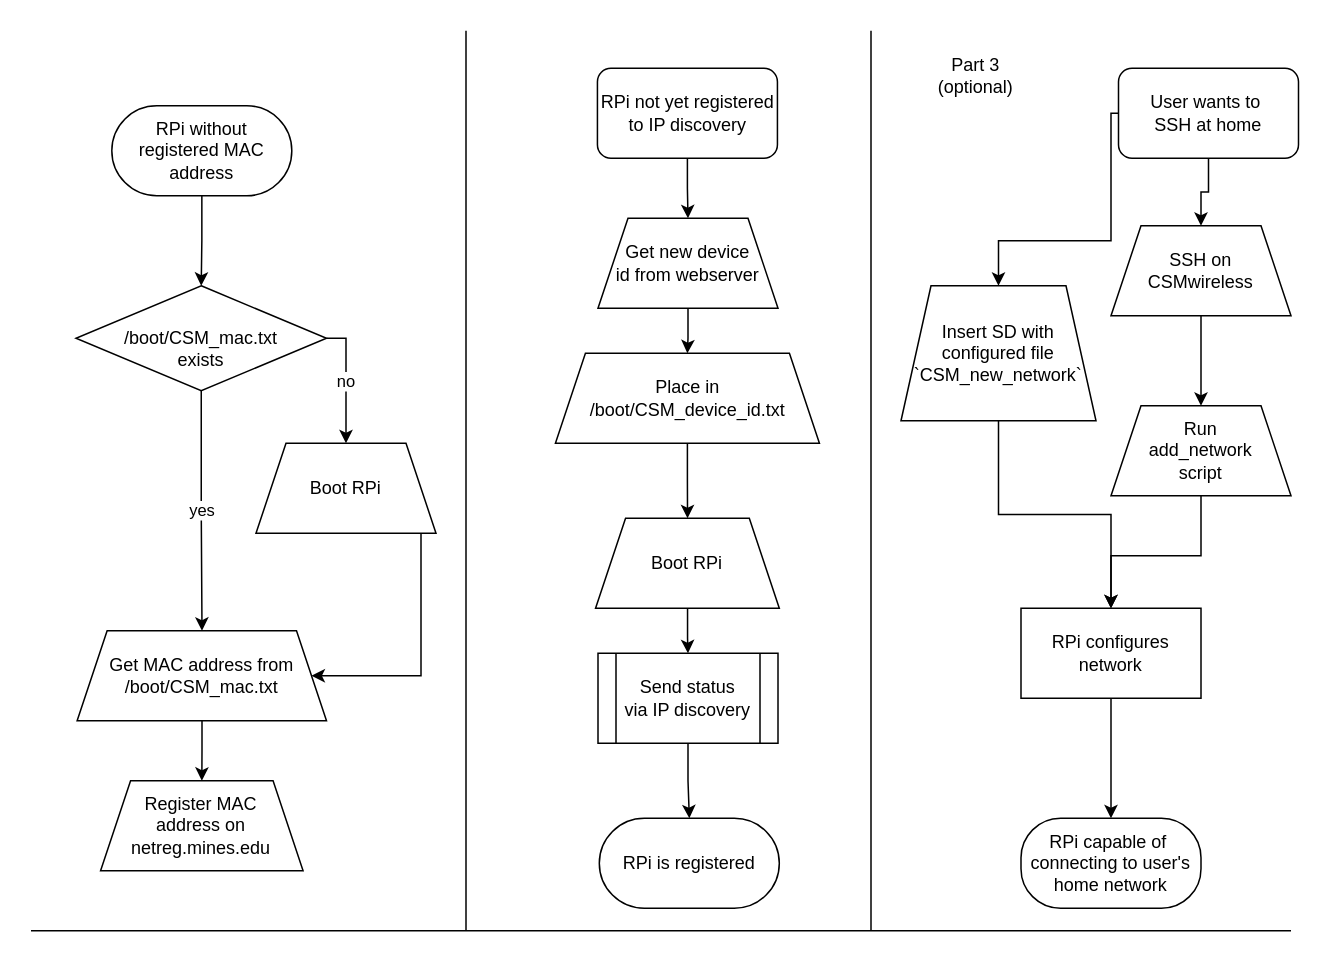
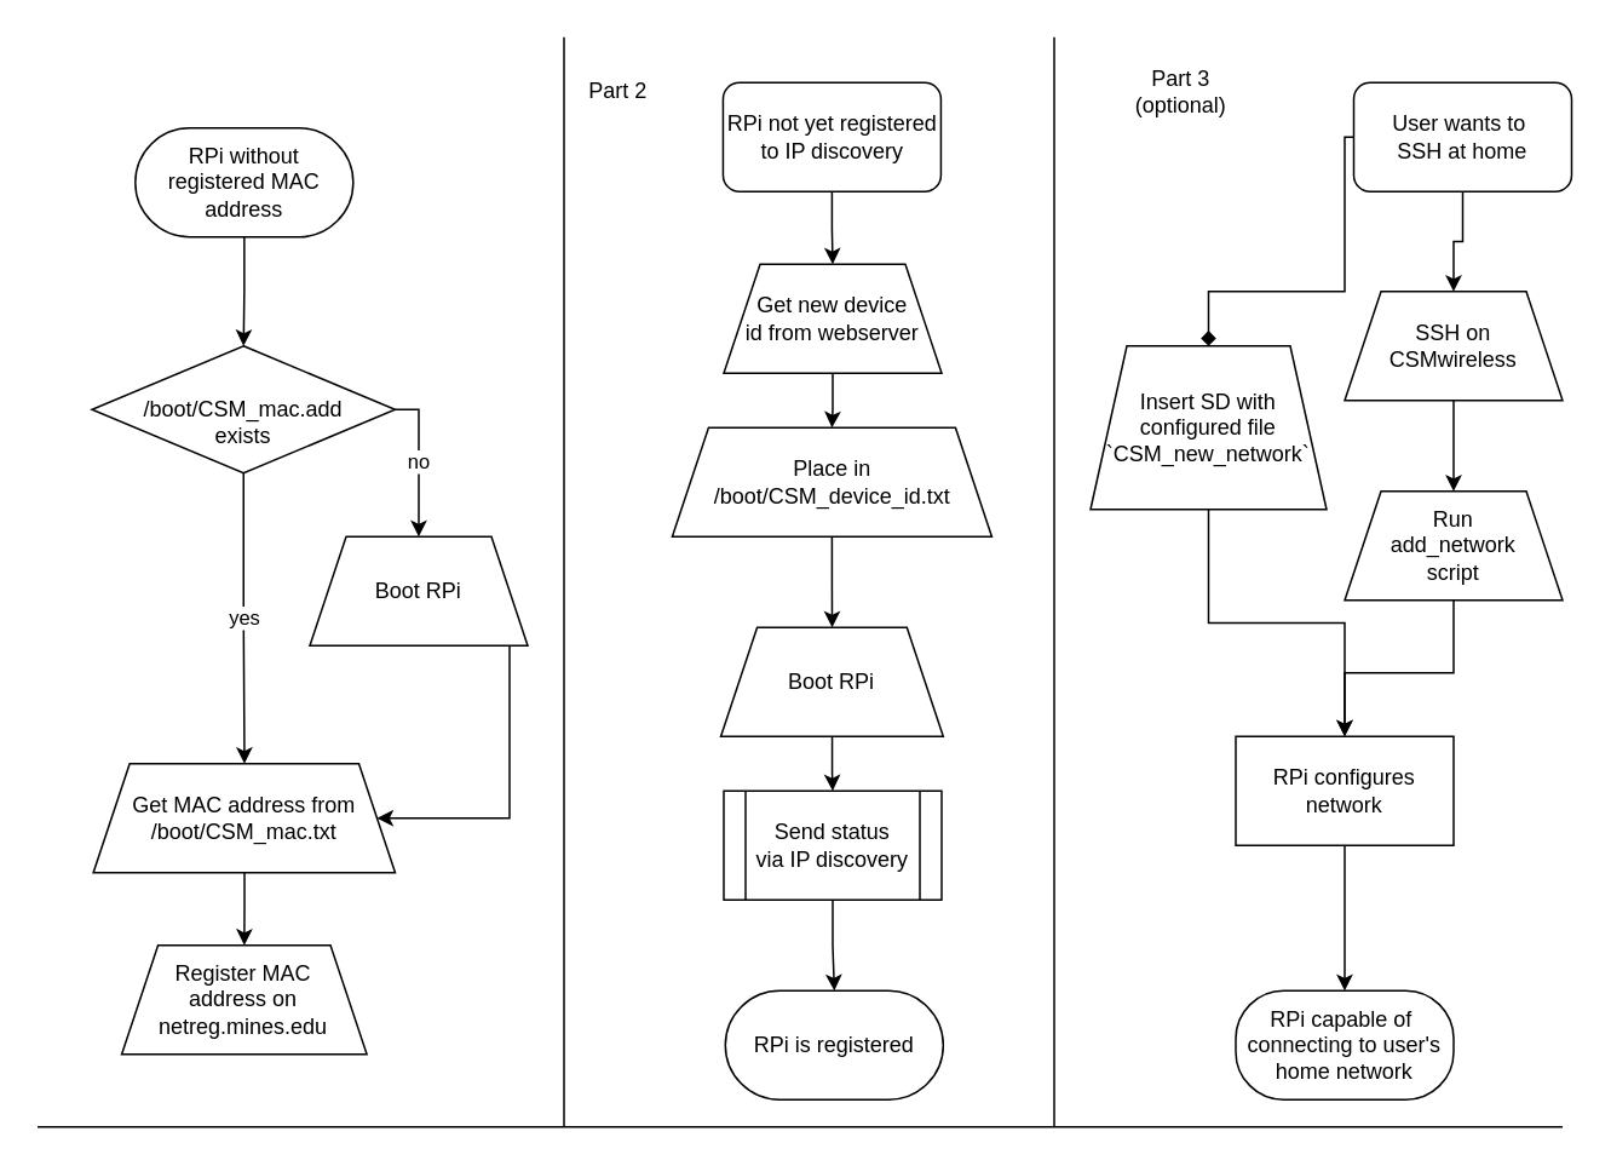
+ <mxCell id="35" value="Part 2" style="text;html=1;strokeColor=none;fillColor=none;align=center;verticalAlign=middle;whiteSpace=wrap;rounded=0;" parent="1" vertex="1"><mxGeometry x="320" y="40" width="40" height="20" as="geometry" /></mxCell>
- <mxCell id="27" value="SSH on&lt;br&gt;CSMwireless" style="shape=trapezoid;perimeter=trapezoidPerimeter;whiteSpace=wrap;html=1;fixedSize=1;" parent="1" vertex="1"><mxGeometry x="740" y="150" width="120" height="60" as="geometry" /></mxCell>
+ <mxCell id="27" value="SSH on&lt;br&gt;CSMwireless" style="shape=trapezoid;perimeter=trapezoidPerimeter;whiteSpace=wrap;html=1;fixedSize=1;" parent="1" vertex="1"><mxGeometry x="740" y="160" width="120" height="60" as="geometry" /></mxCell>
- <mxCell id="24" style="edgeStyle=orthogonalEdgeStyle;rounded=0;orthogonalLoop=1;jettySize=auto;html=1;entryX=0.5;entryY=0;entryDx=0;entryDy=0;" edge="1" parent="1" source="25" target="39"><mxGeometry relative="1" as="geometry"><Array as="points"><mxPoint x="740" y="160" /><mxPoint x="665" y="160" /></Array></mxGeometry></mxCell>
+ <mxCell id="24" style="edgeStyle=orthogonalEdgeStyle;rounded=0;orthogonalLoop=1;jettySize=auto;html=1;entryX=0.5;entryY=0;entryDx=0;entryDy=0;endArrow=diamond;" edge="1" parent="1" source="25" target="39"><mxGeometry relative="1" as="geometry"><Array as="points"><mxPoint x="740" y="160" /><mxPoint x="665" y="160" /></Array></mxGeometry></mxCell>
- <mxCell id="8" value="&lt;div&gt;&lt;br&gt;&lt;/div&gt;&lt;div&gt;/boot/CSM_mac.txt&lt;/div&gt;&lt;div&gt;exists&lt;br&gt;&lt;/div&gt;" style="rhombus;whiteSpace=wrap;html=1;" parent="1" vertex="1"><mxGeometry x="50" y="190" width="167" height="70" as="geometry" /></mxCell>
+ <mxCell id="8" value="&lt;div&gt;&lt;br&gt;&lt;/div&gt;&lt;div&gt;/boot/CSM_mac.add&lt;/div&gt;&lt;div&gt;exists&lt;br&gt;&lt;/div&gt;" style="rhombus;whiteSpace=wrap;html=1;" parent="1" vertex="1"><mxGeometry x="50" y="190" width="167" height="70" as="geometry" /></mxCell>
